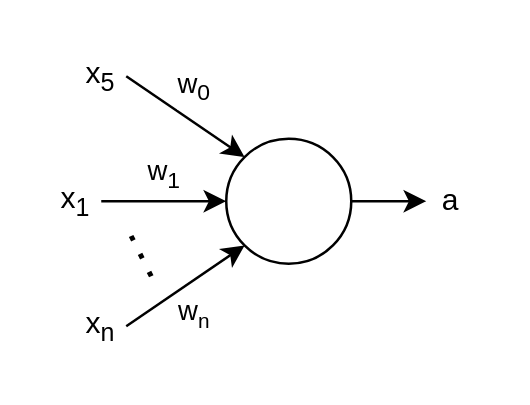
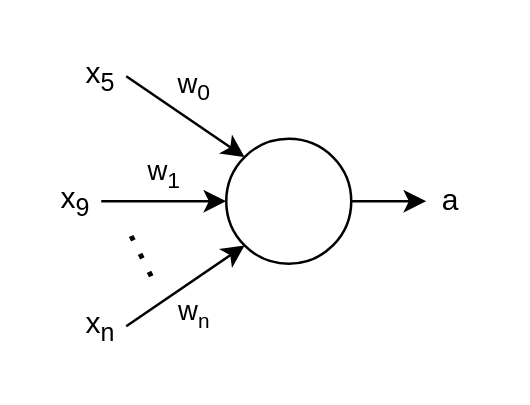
- <mxCell id="9" value="x&lt;sub&gt;1&lt;/sub&gt;" style="text;html=1;strokeColor=none;fillColor=none;align=center;verticalAlign=middle;whiteSpace=wrap;rounded=0;" parent="1" vertex="1"><mxGeometry x="20" y="70" width="20" height="20" as="geometry" /></mxCell>
+ <mxCell id="9" value="x&lt;sub&gt;9&lt;/sub&gt;" style="text;html=1;strokeColor=none;fillColor=none;align=center;verticalAlign=middle;whiteSpace=wrap;rounded=0;" parent="1" vertex="1"><mxGeometry x="20" y="70" width="20" height="20" as="geometry" /></mxCell>
